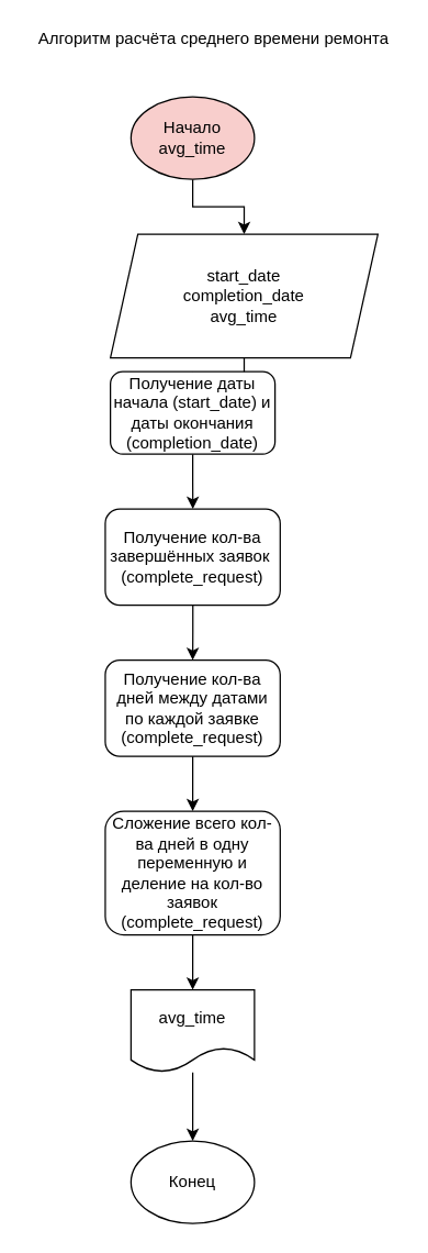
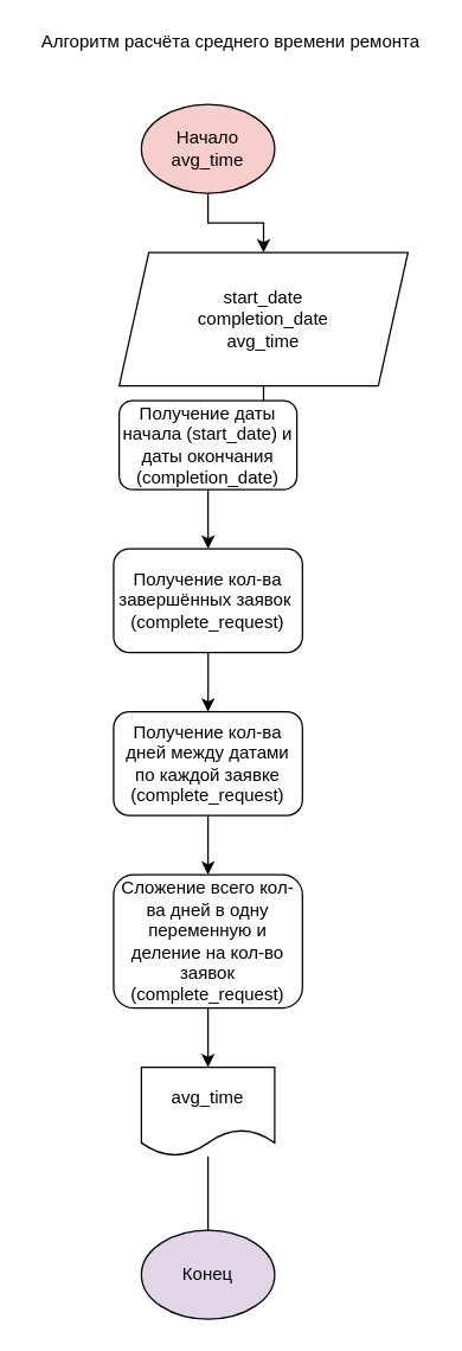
- <mxCell id="12" style="edgeStyle=orthogonalEdgeStyle;rounded=0;orthogonalLoop=1;jettySize=auto;html=1;" parent="1" source="13" target="5" edge="1"><mxGeometry relative="1" as="geometry" /></mxCell>
+ <mxCell id="12" style="edgeStyle=orthogonalEdgeStyle;rounded=0;orthogonalLoop=1;jettySize=auto;html=1;endArrow=none;" parent="1" source="13" target="5" edge="1"><mxGeometry relative="1" as="geometry" /></mxCell>
- <mxCell id="5" value="Конец" style="ellipse;whiteSpace=wrap;html=1;" parent="1" vertex="1"><mxGeometry x="95" y="830" width="90" height="60" as="geometry" /></mxCell>
+ <mxCell id="5" value="Конец" style="ellipse;whiteSpace=wrap;html=1;fillColor=#e1d5e7;" parent="1" vertex="1"><mxGeometry x="95" y="830" width="90" height="60" as="geometry" /></mxCell>
